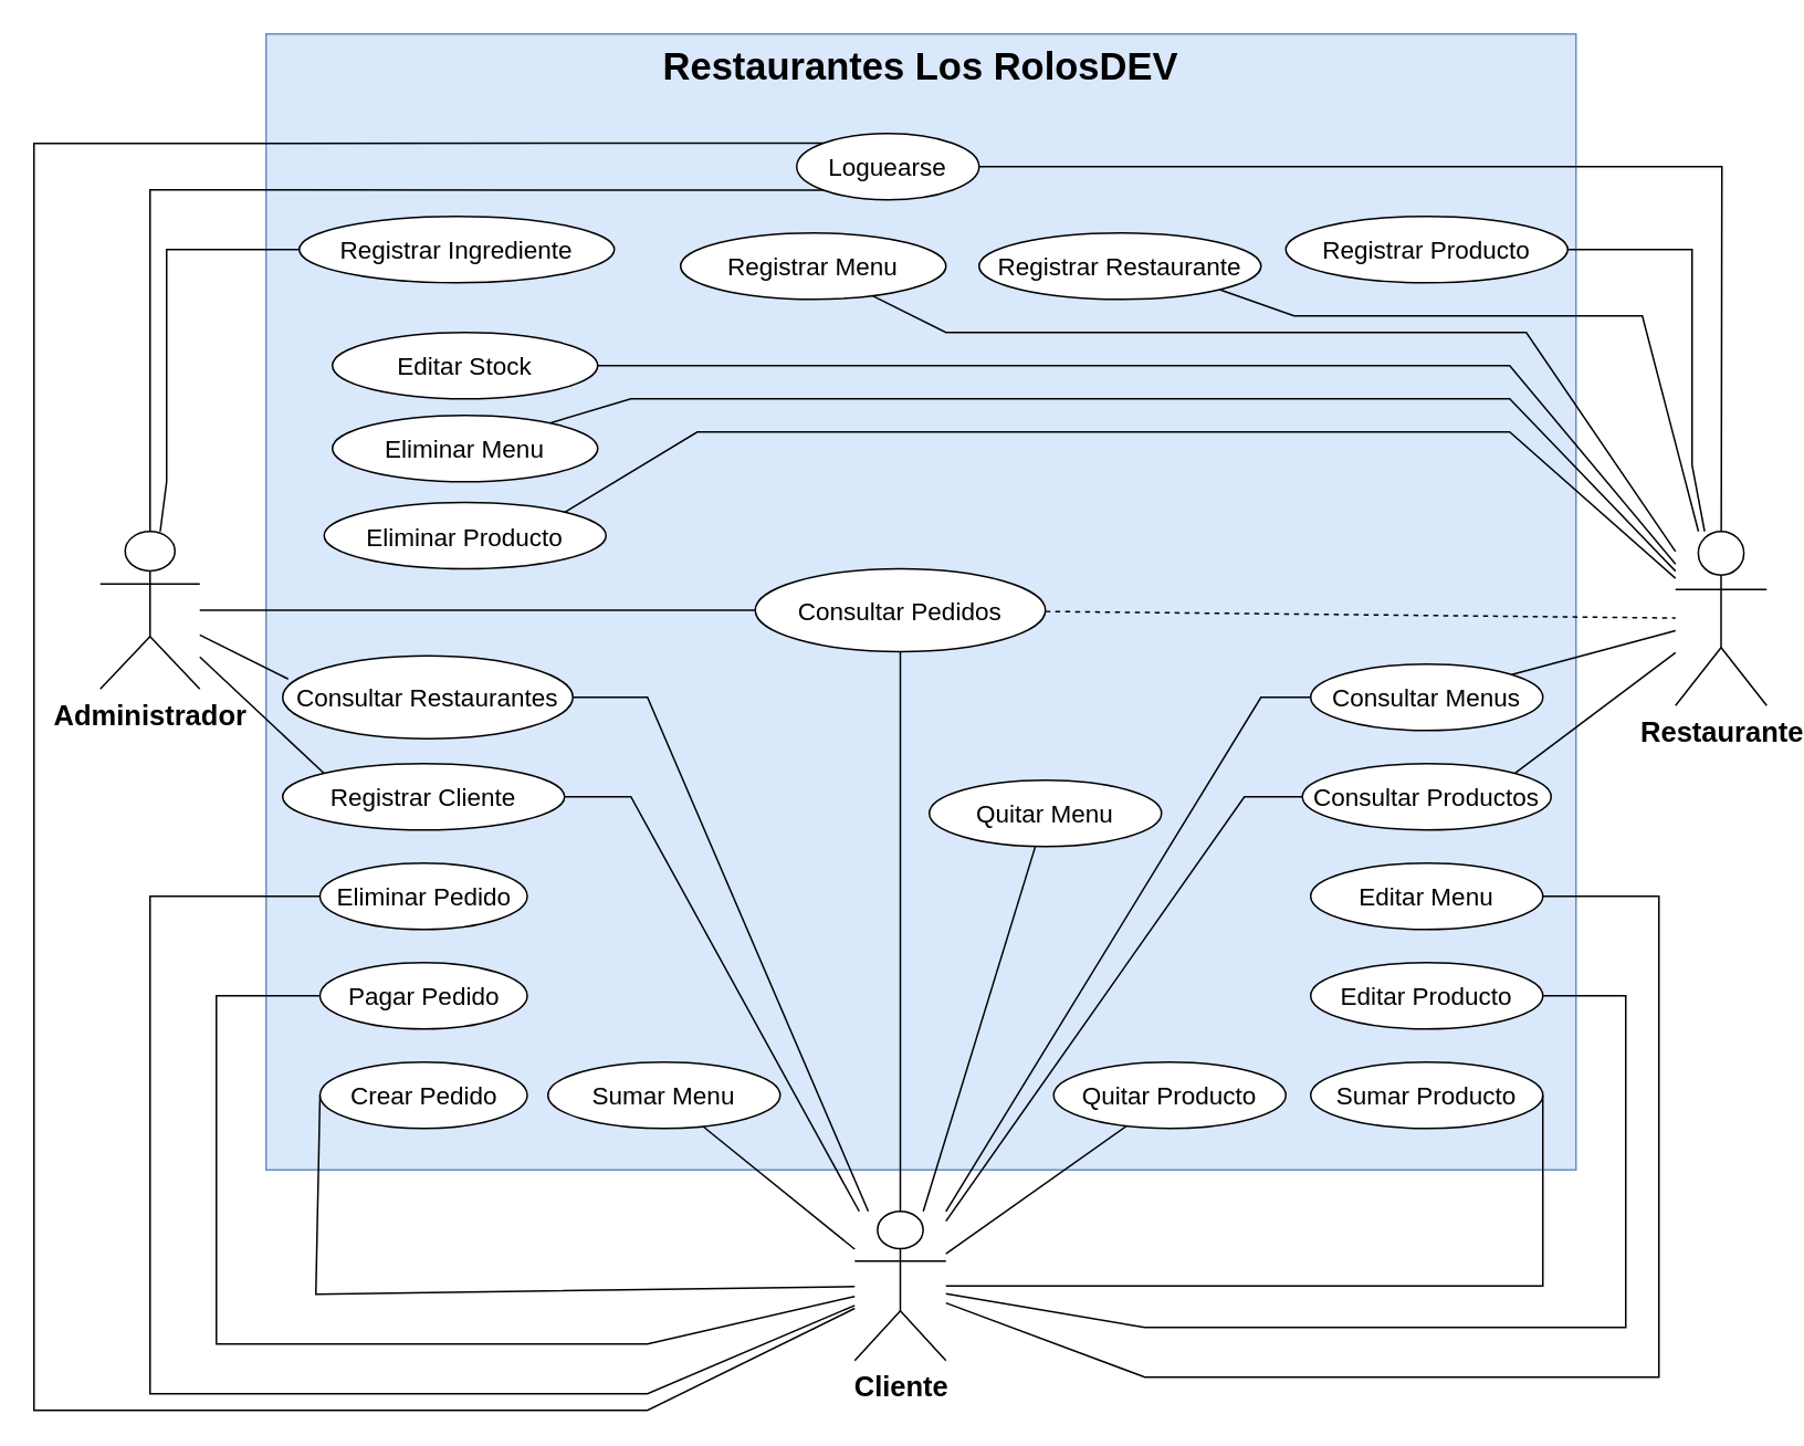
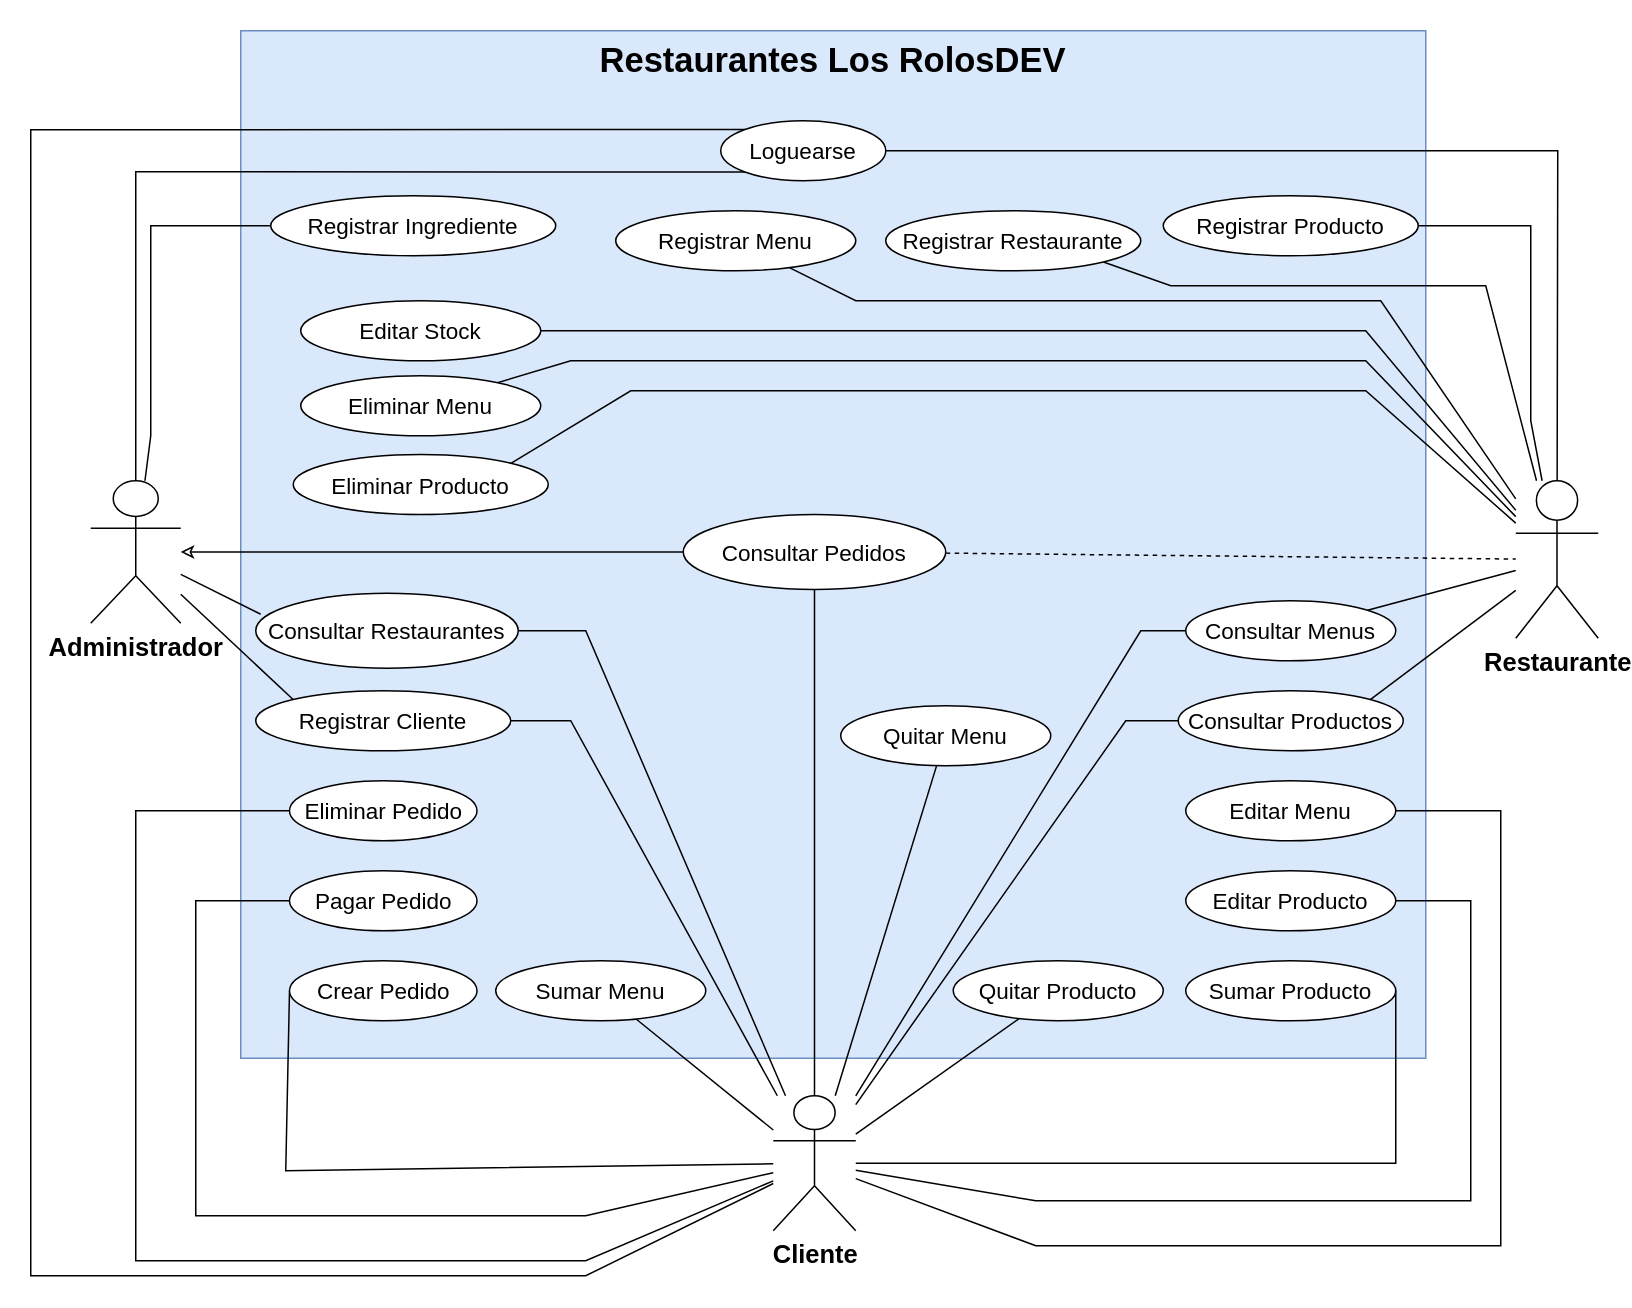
- <mxCell id="53" style="edgeStyle=none;rounded=0;orthogonalLoop=1;jettySize=auto;html=1;fontSize=17;endArrow=none;endFill=0;strokeColor=#000000;" edge="1" parent="1" source="54" target="6"><mxGeometry relative="1" as="geometry" /></mxCell>
+ <mxCell id="53" style="edgeStyle=none;rounded=0;orthogonalLoop=1;jettySize=auto;html=1;fontSize=17;endArrow=classic;endFill=0;strokeColor=#000000;" edge="1" parent="1" source="54" target="6"><mxGeometry relative="1" as="geometry" /></mxCell>
